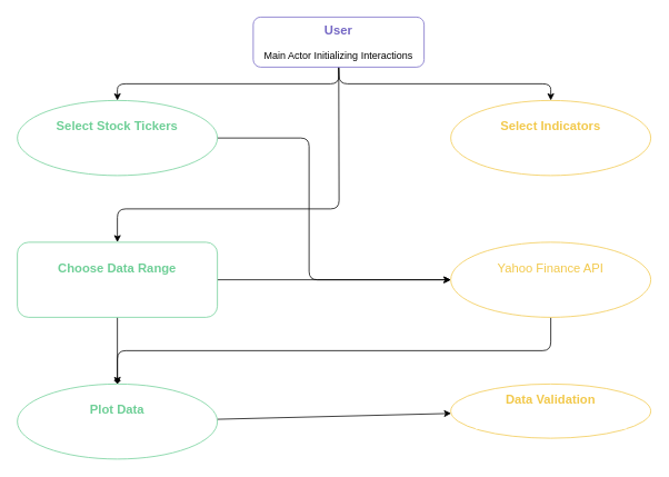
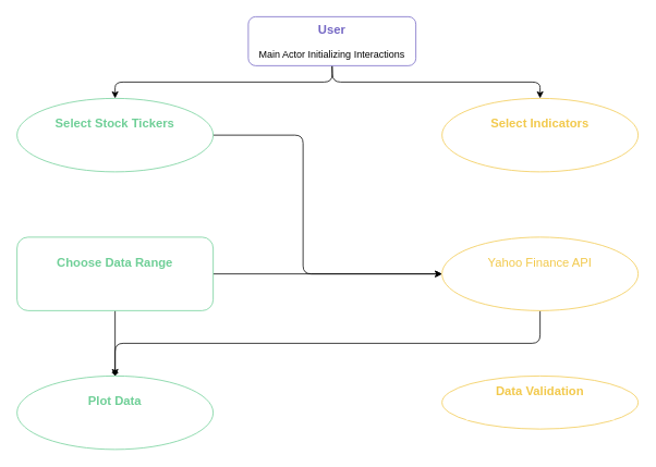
- <mxCell id="2" style="edgeStyle=none;html=1;fontSize=15;fontColor=#f2c94c;entryX=0.5;entryY=0;entryDx=0;entryDy=0;" edge="1" parent="1" source="5" target="10"><mxGeometry relative="1" as="geometry"><mxPoint x="405.5" y="260" as="targetPoint" /><Array as="points"><mxPoint x="406" y="250" /><mxPoint x="140" y="250" /></Array></mxGeometry></mxCell>
- <mxCell id="11" style="edgeStyle=none;html=1;fontSize=15;fontColor=#f2c94c;" edge="1" parent="1" source="12" target="16"><mxGeometry relative="1" as="geometry" /></mxCell>
